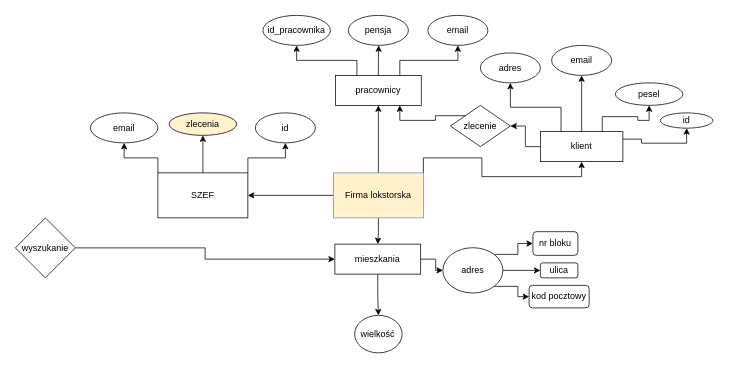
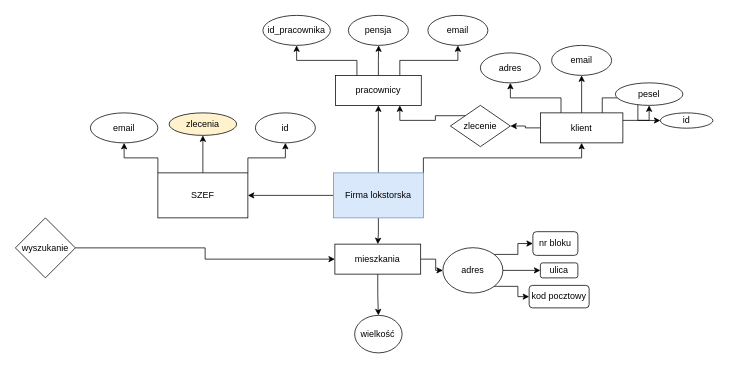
- <mxCell id="19" value="klient" style="rounded=0;whiteSpace=wrap;html=1;" parent="1" vertex="1"><mxGeometry x="720" y="175" width="110" height="40" as="geometry" /></mxCell>
+ <mxCell id="19" value="klient" style="rounded=0;whiteSpace=wrap;html=1;" parent="1" vertex="1"><mxGeometry x="720" y="150" width="110" height="40" as="geometry" /></mxCell>
- <mxCell id="6" value="Firma lokstorska" style="rounded=0;whiteSpace=wrap;html=1;fillColor=#fff2cc;strokeColor=#6c8ebf;" parent="1" vertex="1"><mxGeometry x="444" y="230" width="120" height="60" as="geometry" /></mxCell>
+ <mxCell id="6" value="Firma lokstorska" style="rounded=0;whiteSpace=wrap;html=1;fillColor=#dae8fc;strokeColor=#6c8ebf;" parent="1" vertex="1"><mxGeometry x="444" y="230" width="120" height="60" as="geometry" /></mxCell>
